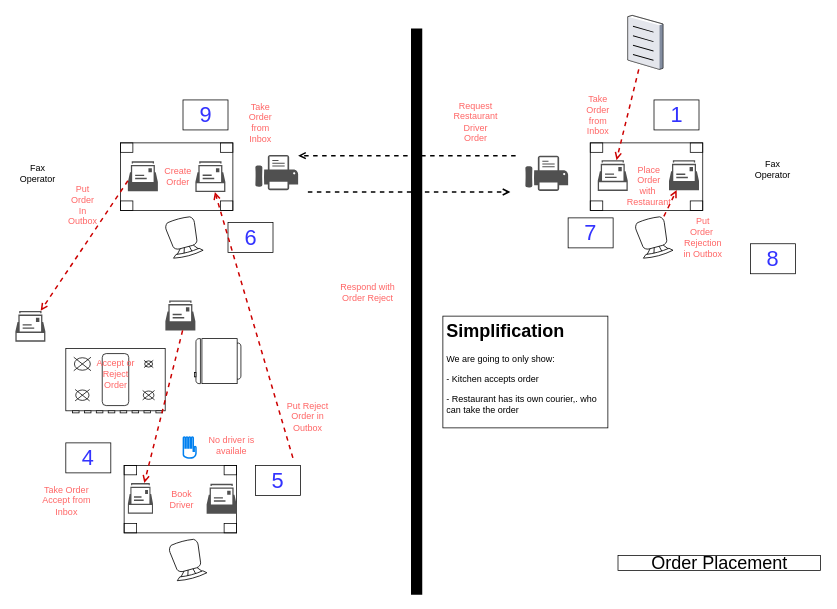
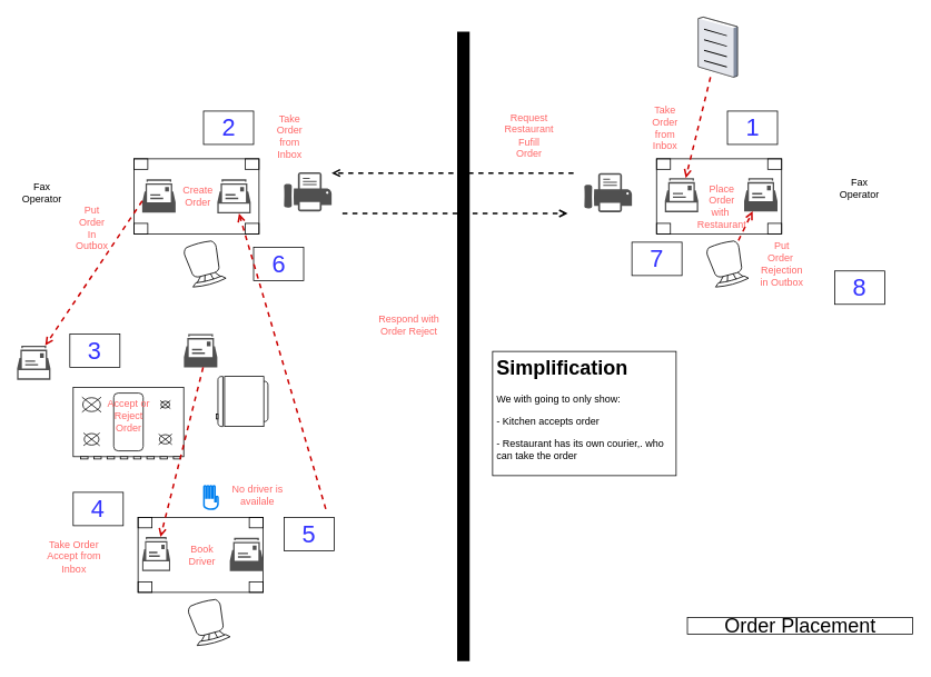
- <mxCell id="24" value="&lt;font style=&quot;font-size: 29px&quot;&gt;9&lt;/font&gt;" style="text;html=1;strokeColor=default;fillColor=none;align=center;verticalAlign=middle;whiteSpace=wrap;rounded=0;fontColor=#3333FF;" parent="1" vertex="1"><mxGeometry x="243.5" y="132.75" width="60" height="40" as="geometry" /></mxCell>
+ <mxCell id="24" value="&lt;font style=&quot;font-size: 29px&quot;&gt;2&lt;/font&gt;" style="text;html=1;strokeColor=default;fillColor=none;align=center;verticalAlign=middle;whiteSpace=wrap;rounded=0;fontColor=#3333FF;" parent="1" vertex="1"><mxGeometry x="243.5" y="132.75" width="60" height="40" as="geometry" /></mxCell>
- <mxCell id="14" value="&lt;font color=&quot;#ff6666&quot;&gt;Request &lt;br&gt;Restaurant&lt;br&gt;Driver&lt;br&gt;Order&lt;/font&gt;" style="text;html=1;strokeColor=none;fillColor=none;align=center;verticalAlign=middle;whiteSpace=wrap;rounded=0;" parent="1" vertex="1"><mxGeometry x="606.5" y="119" width="53.5" height="85.5" as="geometry" /></mxCell>
+ <mxCell id="14" value="&lt;font color=&quot;#ff6666&quot;&gt;Request &lt;br&gt;Restaurant&lt;br&gt;Fufill&lt;br&gt;Order&lt;/font&gt;" style="text;html=1;strokeColor=none;fillColor=none;align=center;verticalAlign=middle;whiteSpace=wrap;rounded=0;" parent="1" vertex="1"><mxGeometry x="606.5" y="119" width="53.5" height="85.5" as="geometry" /></mxCell>
+ <mxCell id="46" value="&lt;font style=&quot;font-size: 29px&quot;&gt;3&lt;/font&gt;" style="text;html=1;strokeColor=default;fillColor=none;align=center;verticalAlign=middle;whiteSpace=wrap;rounded=0;fontColor=#3333FF;" parent="1" vertex="1"><mxGeometry x="83.25" y="400" width="60" height="40" as="geometry" /></mxCell>
- <mxCell id="44" value="&lt;h1&gt;Simplification&lt;/h1&gt;&lt;p&gt;We are going to only show:&lt;/p&gt;&lt;p&gt;- Kitchen accepts order&lt;/p&gt;&lt;p&gt;- Restaurant has its own courier,. who can take the order&lt;/p&gt;" style="text;html=1;strokeColor=default;fillColor=none;spacing=5;spacingTop=-20;whiteSpace=wrap;overflow=hidden;rounded=0;" parent="1" vertex="1"><mxGeometry x="590" y="421" width="220" height="149" as="geometry" /></mxCell>
+ <mxCell id="44" value="&lt;h1&gt;Simplification&lt;/h1&gt;&lt;p&gt;We with going to only show:&lt;/p&gt;&lt;p&gt;- Kitchen accepts order&lt;/p&gt;&lt;p&gt;- Restaurant has its own courier,. who can take the order&lt;/p&gt;" style="text;html=1;strokeColor=default;fillColor=none;spacing=5;spacingTop=-20;whiteSpace=wrap;overflow=hidden;rounded=0;" parent="1" vertex="1"><mxGeometry x="590" y="421" width="220" height="149" as="geometry" /></mxCell>
- <mxCell id="54" value="&lt;font color=&quot;#ff6666&quot;&gt;Put Reject Order in Outbox&lt;/font&gt;" style="text;html=1;strokeColor=none;fillColor=none;align=center;verticalAlign=middle;whiteSpace=wrap;rounded=0;" vertex="1" parent="1"><mxGeometry x="370" y="512" width="80" height="85.5" as="geometry" /></mxCell>
